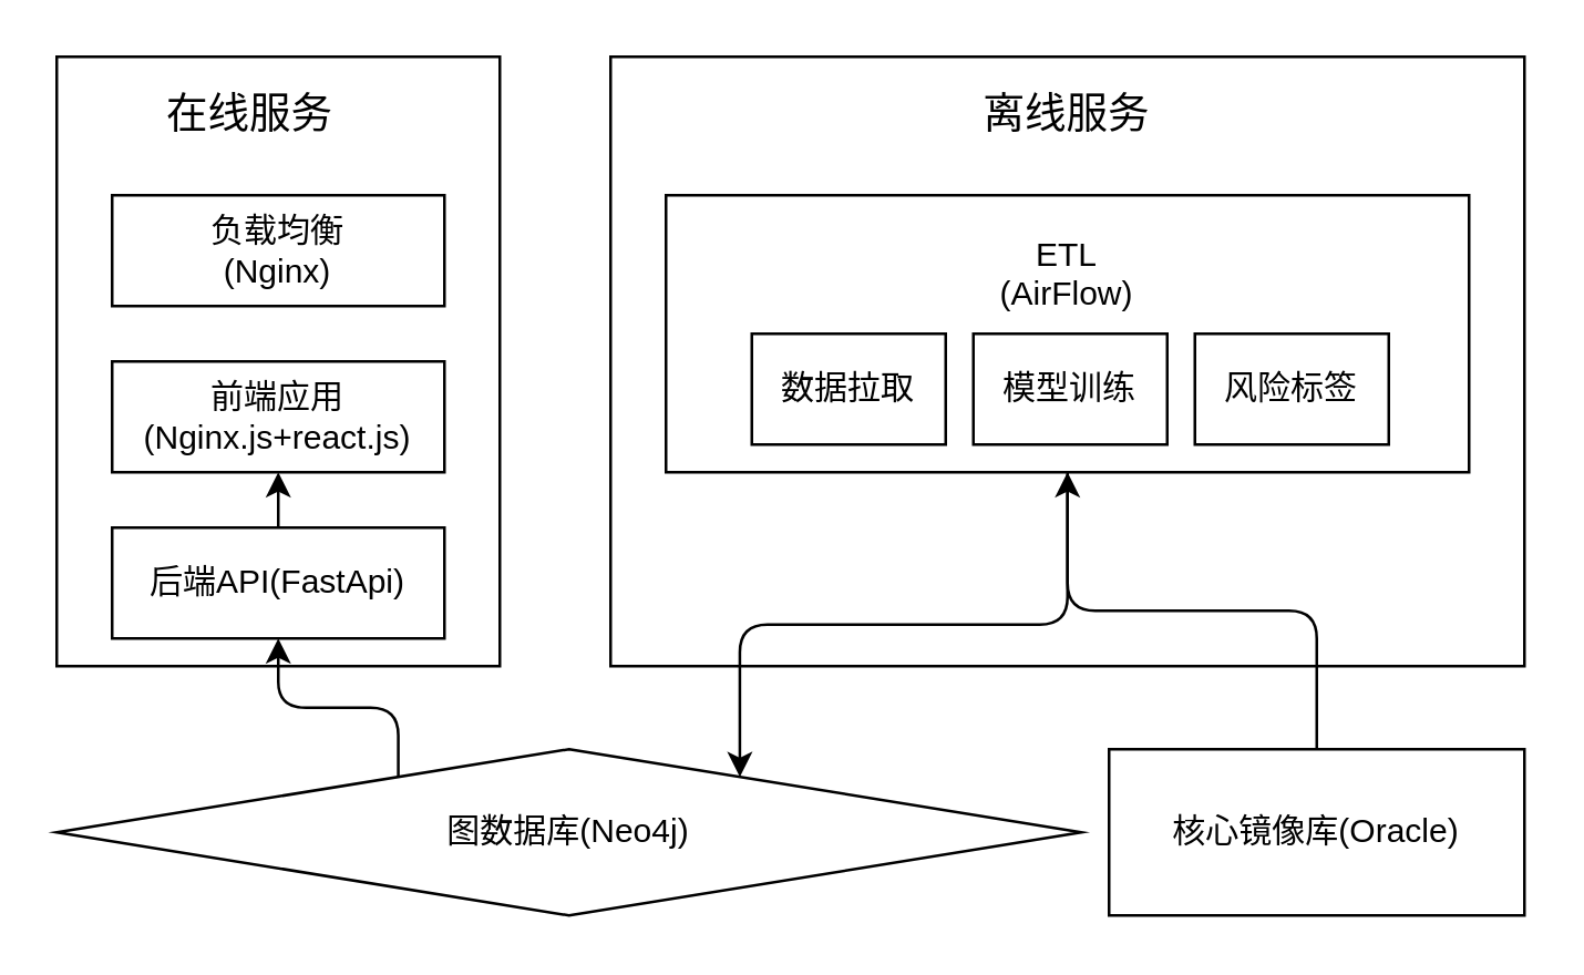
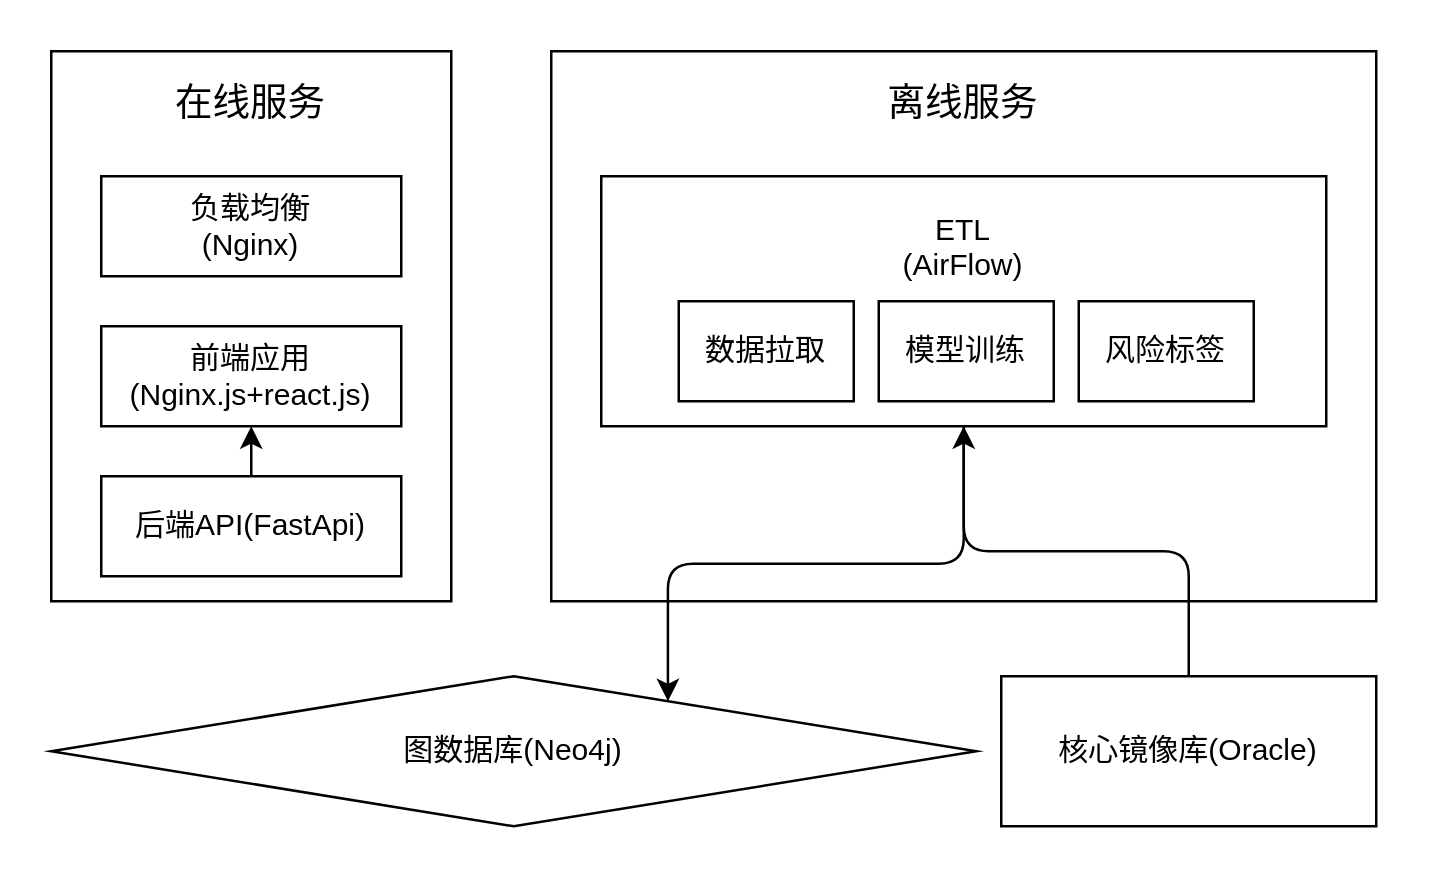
- <mxCell id="7" value="&lt;font style=&quot;font-size: 15px&quot;&gt;在线服务&lt;/font&gt;" style="text;html=1;strokeColor=none;fillColor=none;align=center;verticalAlign=middle;whiteSpace=wrap;rounded=0;" vertex="1" parent="1"><mxGeometry x="50" y="30" width="80" height="20" as="geometry" /></mxCell>
+ <mxCell id="7" value="&lt;font style=&quot;font-size: 15px&quot;&gt;在线服务&lt;/font&gt;" style="text;html=1;strokeColor=none;fillColor=none;align=center;verticalAlign=middle;whiteSpace=wrap;rounded=0;" vertex="1" parent="1"><mxGeometry x="60" y="30" width="80" height="20" as="geometry" /></mxCell>
- <mxCell id="14" value="" style="edgeStyle=elbowEdgeStyle;elbow=vertical;endArrow=classic;html=1;entryX=0.5;entryY=1;entryDx=0;entryDy=0;exitX=0.25;exitY=0;exitDx=0;exitDy=0;" edge="1" parent="1" source="6" target="4"><mxGeometry width="50" height="50" relative="1" as="geometry"><mxPoint x="290" y="250" as="sourcePoint" /><mxPoint x="340" y="200" as="targetPoint" /></mxGeometry></mxCell>
